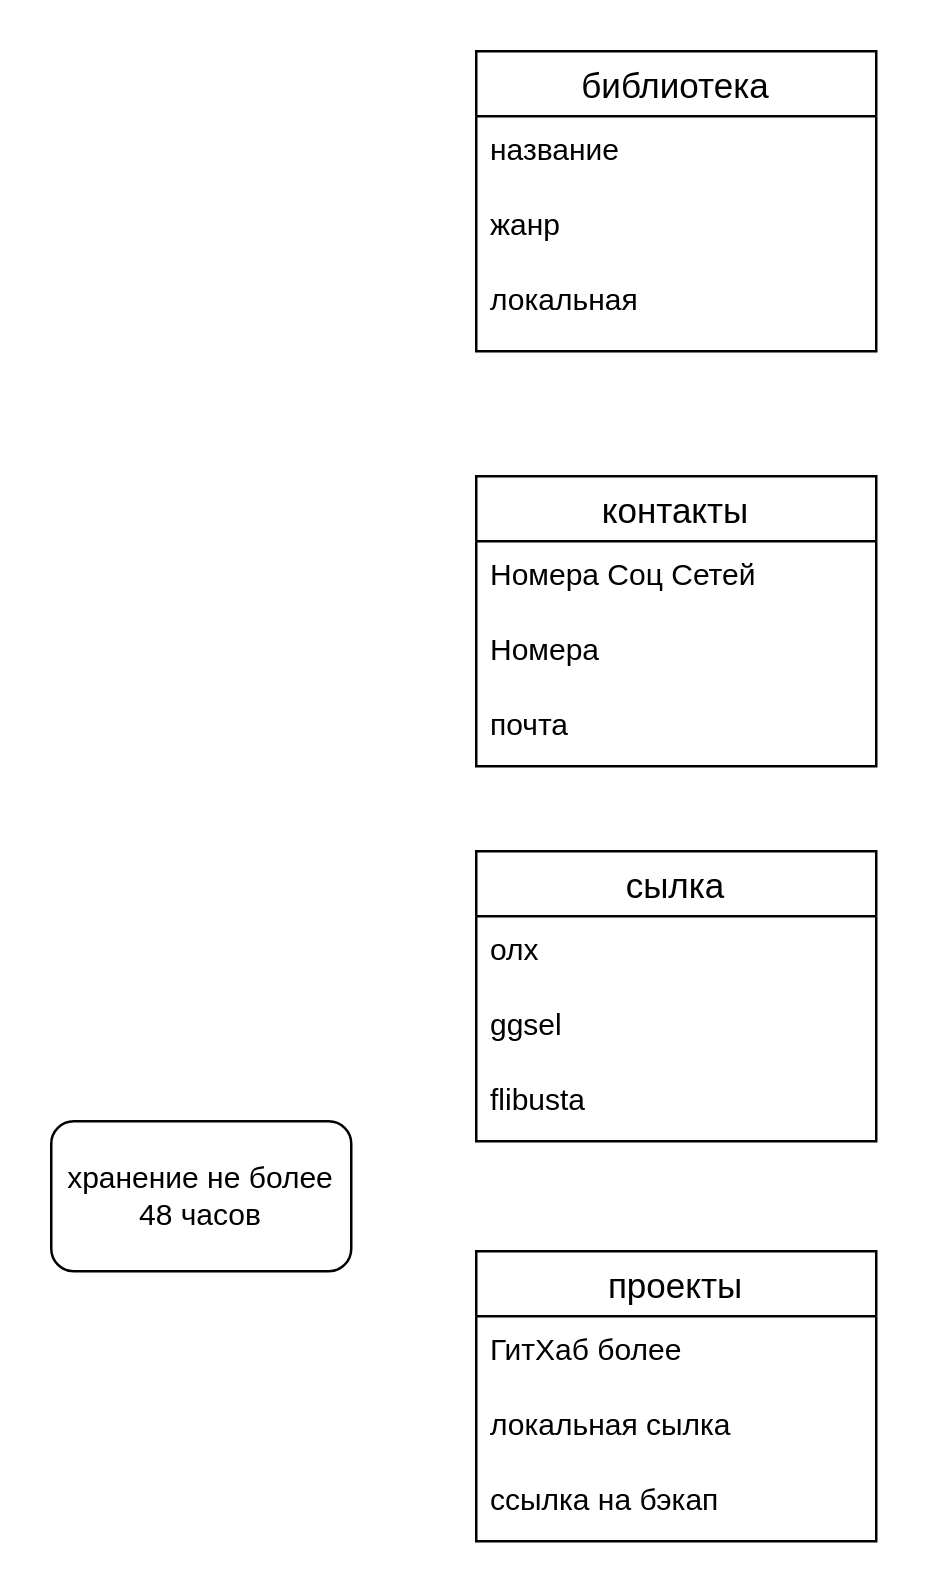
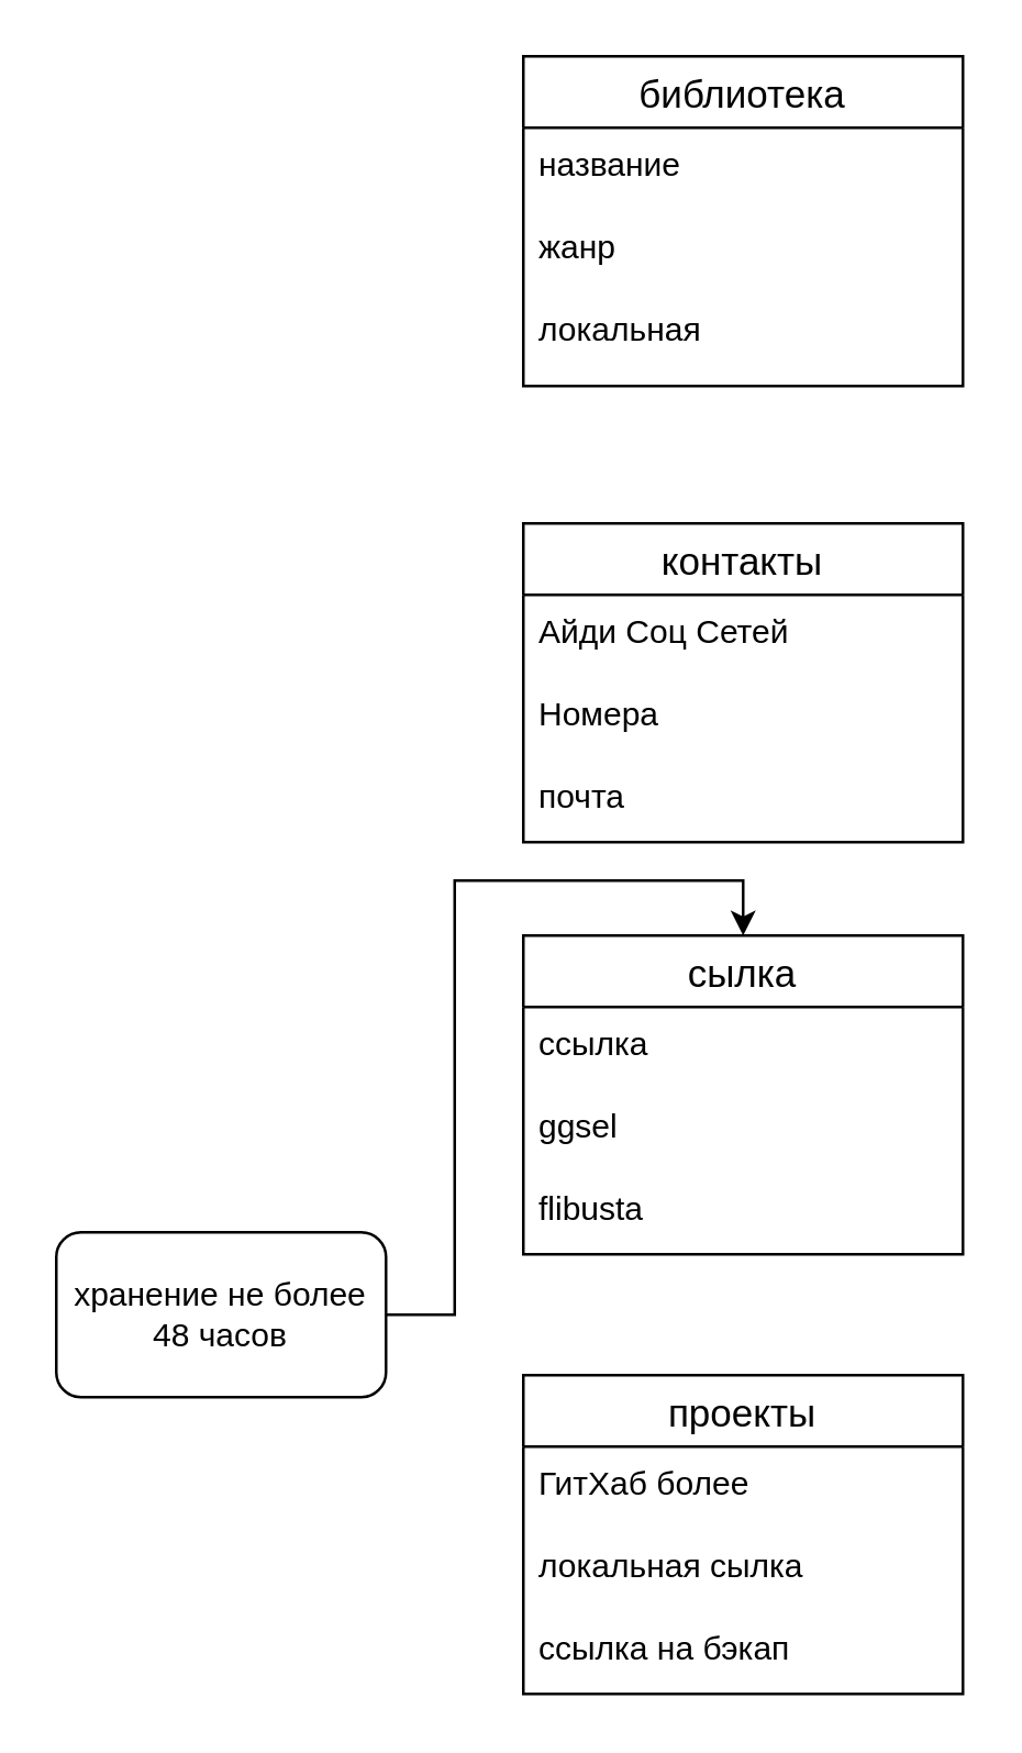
- <mxCell id="7" value="Номера Соц Сетей" style="text;strokeColor=none;fillColor=none;spacingLeft=4;spacingRight=4;overflow=hidden;rotatable=0;points=[[0,0.5],[1,0.5]];portConstraint=eastwest;fontSize=12;" vertex="1" parent="6"><mxGeometry y="26" width="160" height="30" as="geometry" /></mxCell>
+ <mxCell id="7" value="Айди Соц Сетей" style="text;strokeColor=none;fillColor=none;spacingLeft=4;spacingRight=4;overflow=hidden;rotatable=0;points=[[0,0.5],[1,0.5]];portConstraint=eastwest;fontSize=12;" vertex="1" parent="6"><mxGeometry y="26" width="160" height="30" as="geometry" /></mxCell>
+ <mxCell id="14" style="edgeStyle=orthogonalEdgeStyle;rounded=0;orthogonalLoop=1;jettySize=auto;html=1;exitX=1;exitY=0.5;exitDx=0;exitDy=0;entryX=0.5;entryY=0;entryDx=0;entryDy=0;" edge="1" parent="1" source="15" target="10"><mxGeometry relative="1" as="geometry" /></mxCell>
- <mxCell id="11" value="олх" style="text;strokeColor=none;fillColor=none;spacingLeft=4;spacingRight=4;overflow=hidden;rotatable=0;points=[[0,0.5],[1,0.5]];portConstraint=eastwest;fontSize=12;" vertex="1" parent="10"><mxGeometry y="26" width="160" height="30" as="geometry" /></mxCell>
+ <mxCell id="11" value="ссылка" style="text;strokeColor=none;fillColor=none;spacingLeft=4;spacingRight=4;overflow=hidden;rotatable=0;points=[[0,0.5],[1,0.5]];portConstraint=eastwest;fontSize=12;" vertex="1" parent="10"><mxGeometry y="26" width="160" height="30" as="geometry" /></mxCell>
